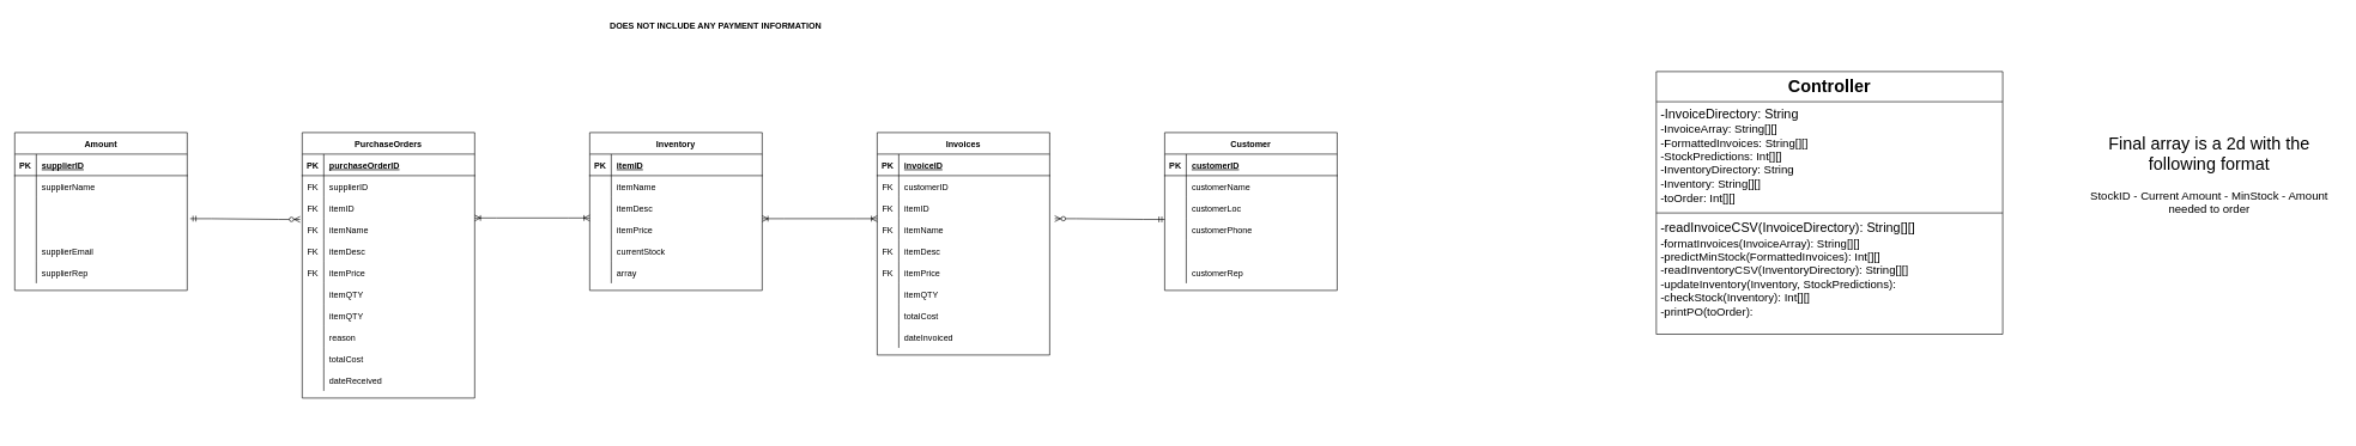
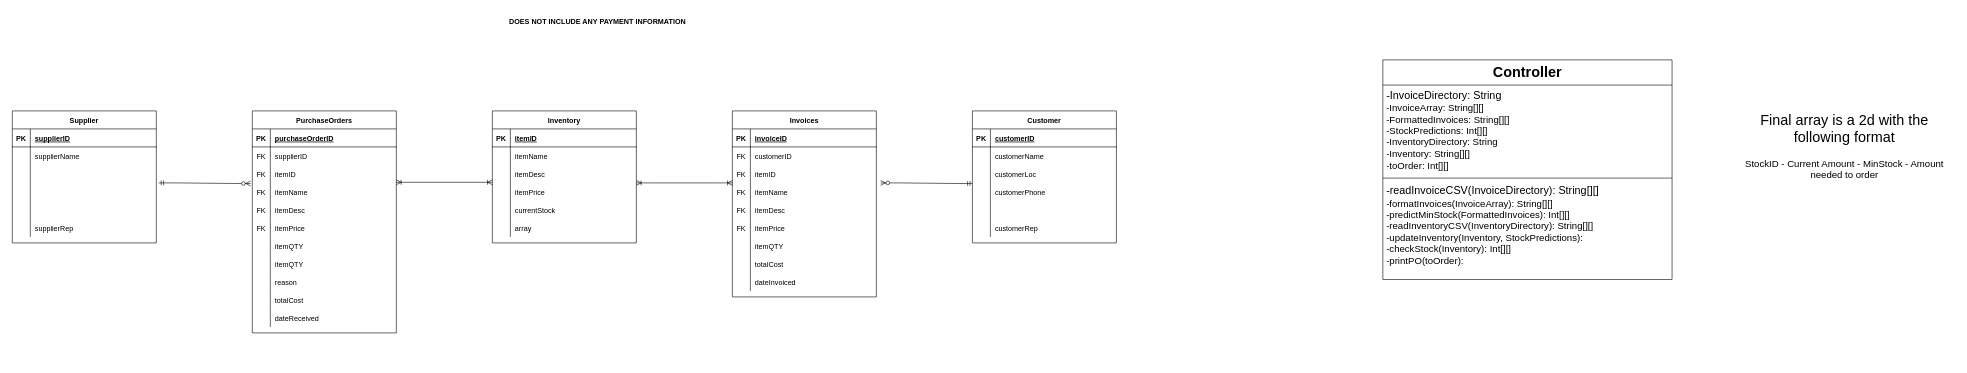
- <mxCell id="73" value="Amount" style="shape=table;startSize=30;container=1;collapsible=1;childLayout=tableLayout;fixedRows=1;rowLines=0;fontStyle=1;align=center;resizeLast=1;" parent="1" vertex="1"><mxGeometry x="20" y="184" width="240" height="220" as="geometry" /></mxCell>
+ <mxCell id="73" value="Supplier" style="shape=table;startSize=30;container=1;collapsible=1;childLayout=tableLayout;fixedRows=1;rowLines=0;fontStyle=1;align=center;resizeLast=1;" parent="1" vertex="1"><mxGeometry x="20" y="184" width="240" height="220" as="geometry" /></mxCell>
- <mxCell id="86" value="supplierEmail" style="shape=partialRectangle;overflow=hidden;connectable=0;fillColor=none;top=0;left=0;bottom=0;right=0;align=left;spacingLeft=6;" parent="84" vertex="1"><mxGeometry x="30" width="210" height="30" as="geometry"><mxRectangle width="210" height="30" as="alternateBounds" /></mxGeometry></mxCell>
